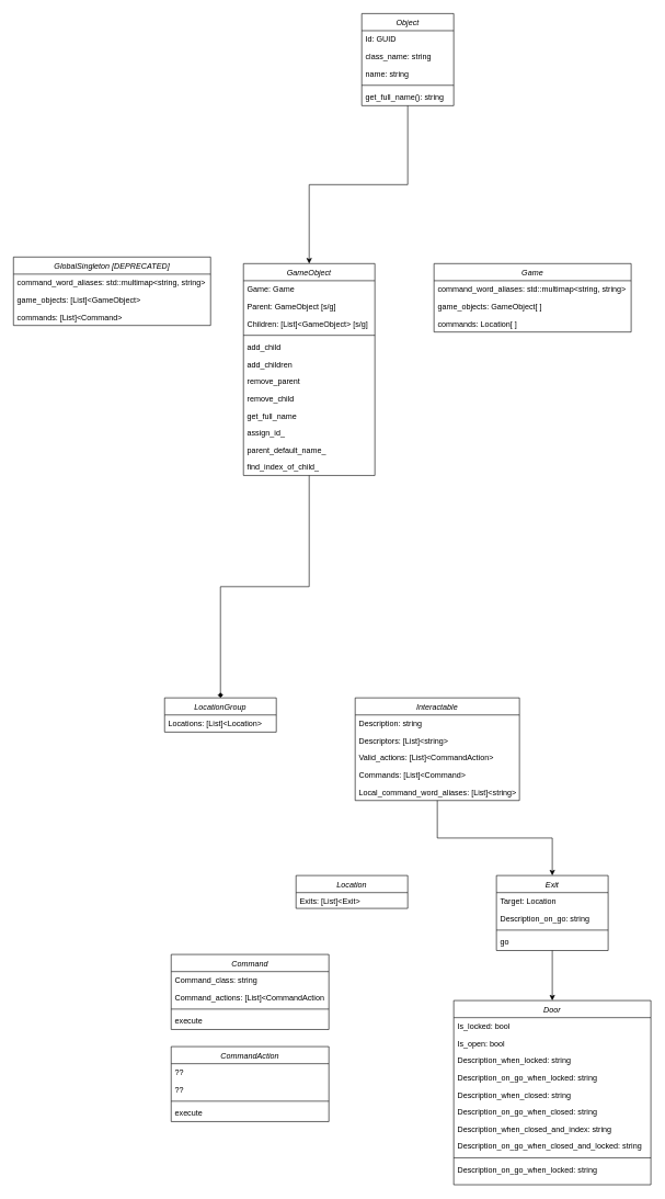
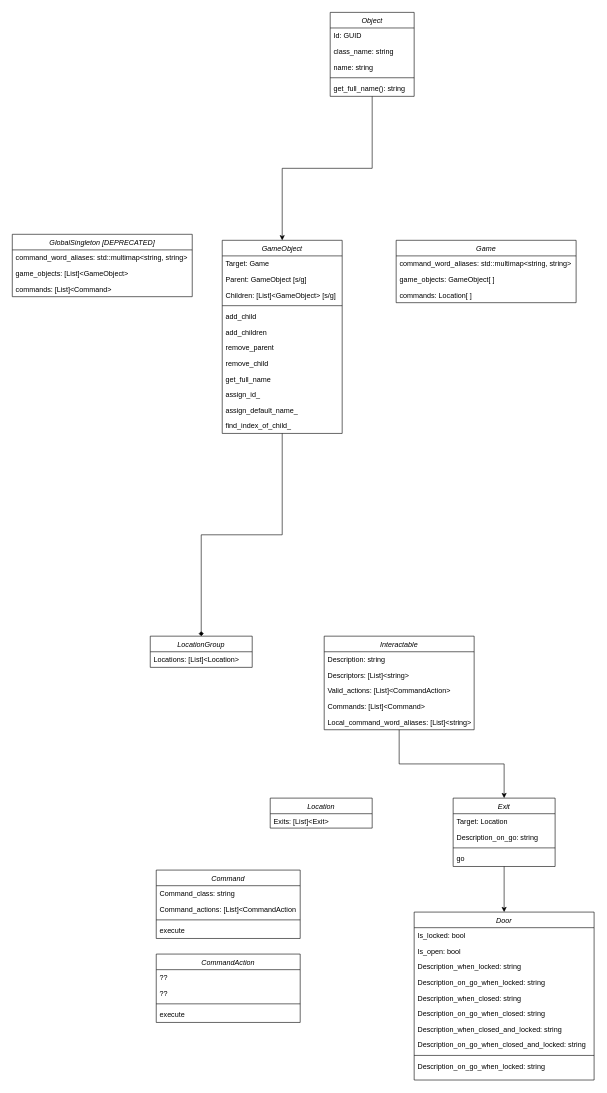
- <mxCell id="4" value="Game: Game" style="text;align=left;verticalAlign=top;spacingLeft=4;spacingRight=4;overflow=hidden;rotatable=0;points=[[0,0.5],[1,0.5]];portConstraint=eastwest;" parent="3" vertex="1"><mxGeometry y="26" width="200" height="26" as="geometry" /></mxCell>
+ <mxCell id="4" value="Target: Game" style="text;align=left;verticalAlign=top;spacingLeft=4;spacingRight=4;overflow=hidden;rotatable=0;points=[[0,0.5],[1,0.5]];portConstraint=eastwest;" parent="3" vertex="1"><mxGeometry y="26" width="200" height="26" as="geometry" /></mxCell>
- <mxCell id="14" value="parent_default_name_" style="text;align=left;verticalAlign=top;spacingLeft=4;spacingRight=4;overflow=hidden;rotatable=0;points=[[0,0.5],[1,0.5]];portConstraint=eastwest;rounded=0;shadow=0;html=0;" parent="3" vertex="1"><mxGeometry y="270" width="200" height="26" as="geometry" /></mxCell>
+ <mxCell id="14" value="assign_default_name_" style="text;align=left;verticalAlign=top;spacingLeft=4;spacingRight=4;overflow=hidden;rotatable=0;points=[[0,0.5],[1,0.5]];portConstraint=eastwest;rounded=0;shadow=0;html=0;" parent="3" vertex="1"><mxGeometry y="270" width="200" height="26" as="geometry" /></mxCell>
- <mxCell id="40" value="Description_when_closed_and_index: string" style="text;align=left;verticalAlign=top;spacingLeft=4;spacingRight=4;overflow=hidden;rotatable=0;points=[[0,0.5],[1,0.5]];portConstraint=eastwest;rounded=0;shadow=0;html=0;" parent="33" vertex="1"><mxGeometry y="182" width="300" height="26" as="geometry" /></mxCell>
+ <mxCell id="40" value="Description_when_closed_and_locked: string" style="text;align=left;verticalAlign=top;spacingLeft=4;spacingRight=4;overflow=hidden;rotatable=0;points=[[0,0.5],[1,0.5]];portConstraint=eastwest;rounded=0;shadow=0;html=0;" parent="33" vertex="1"><mxGeometry y="182" width="300" height="26" as="geometry" /></mxCell>
